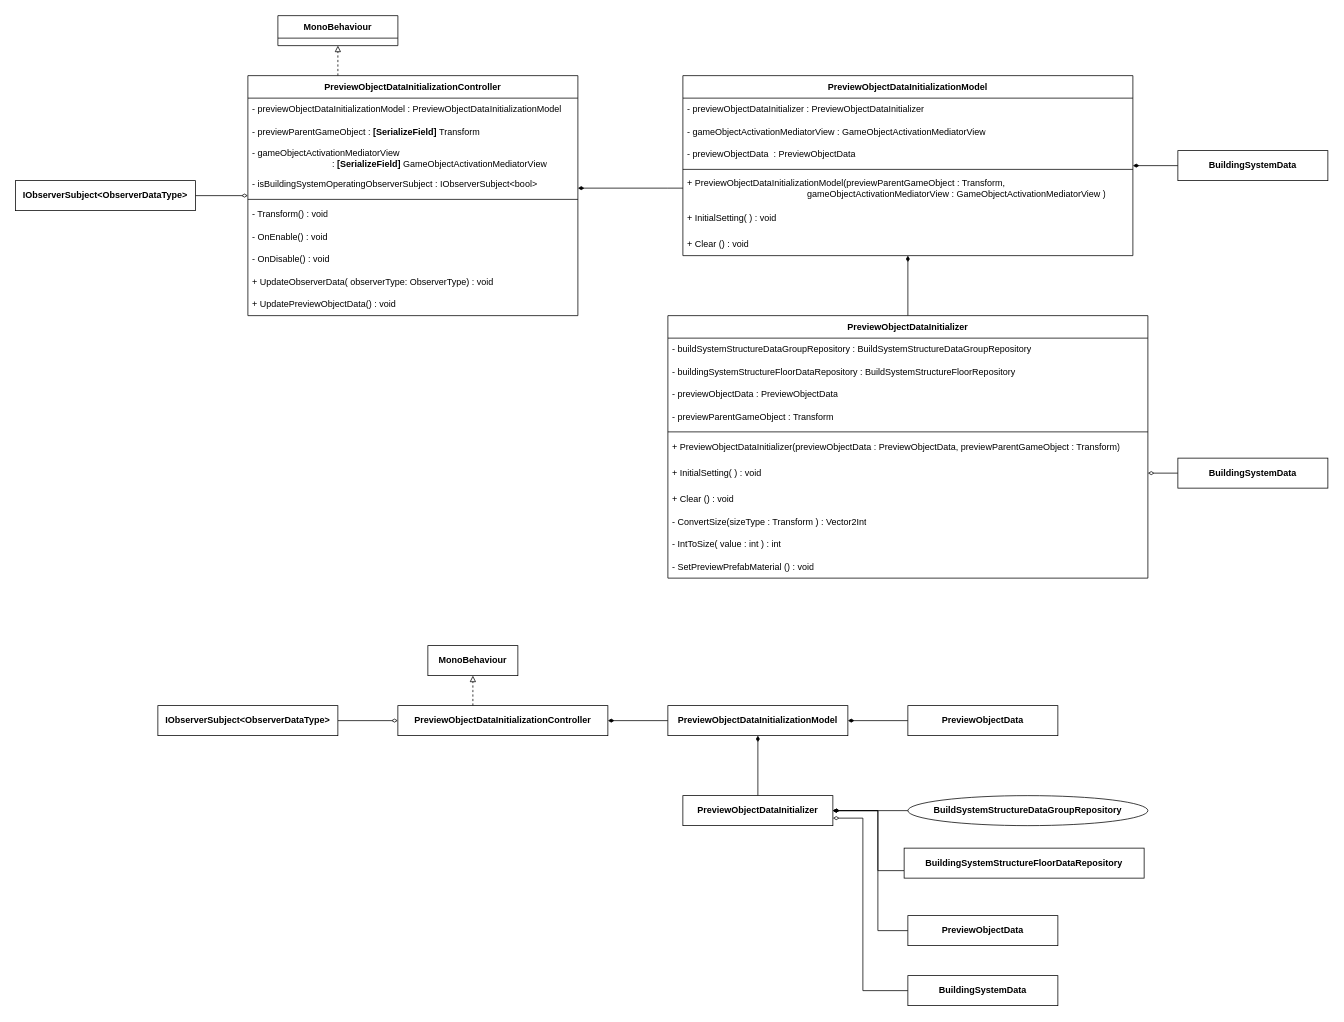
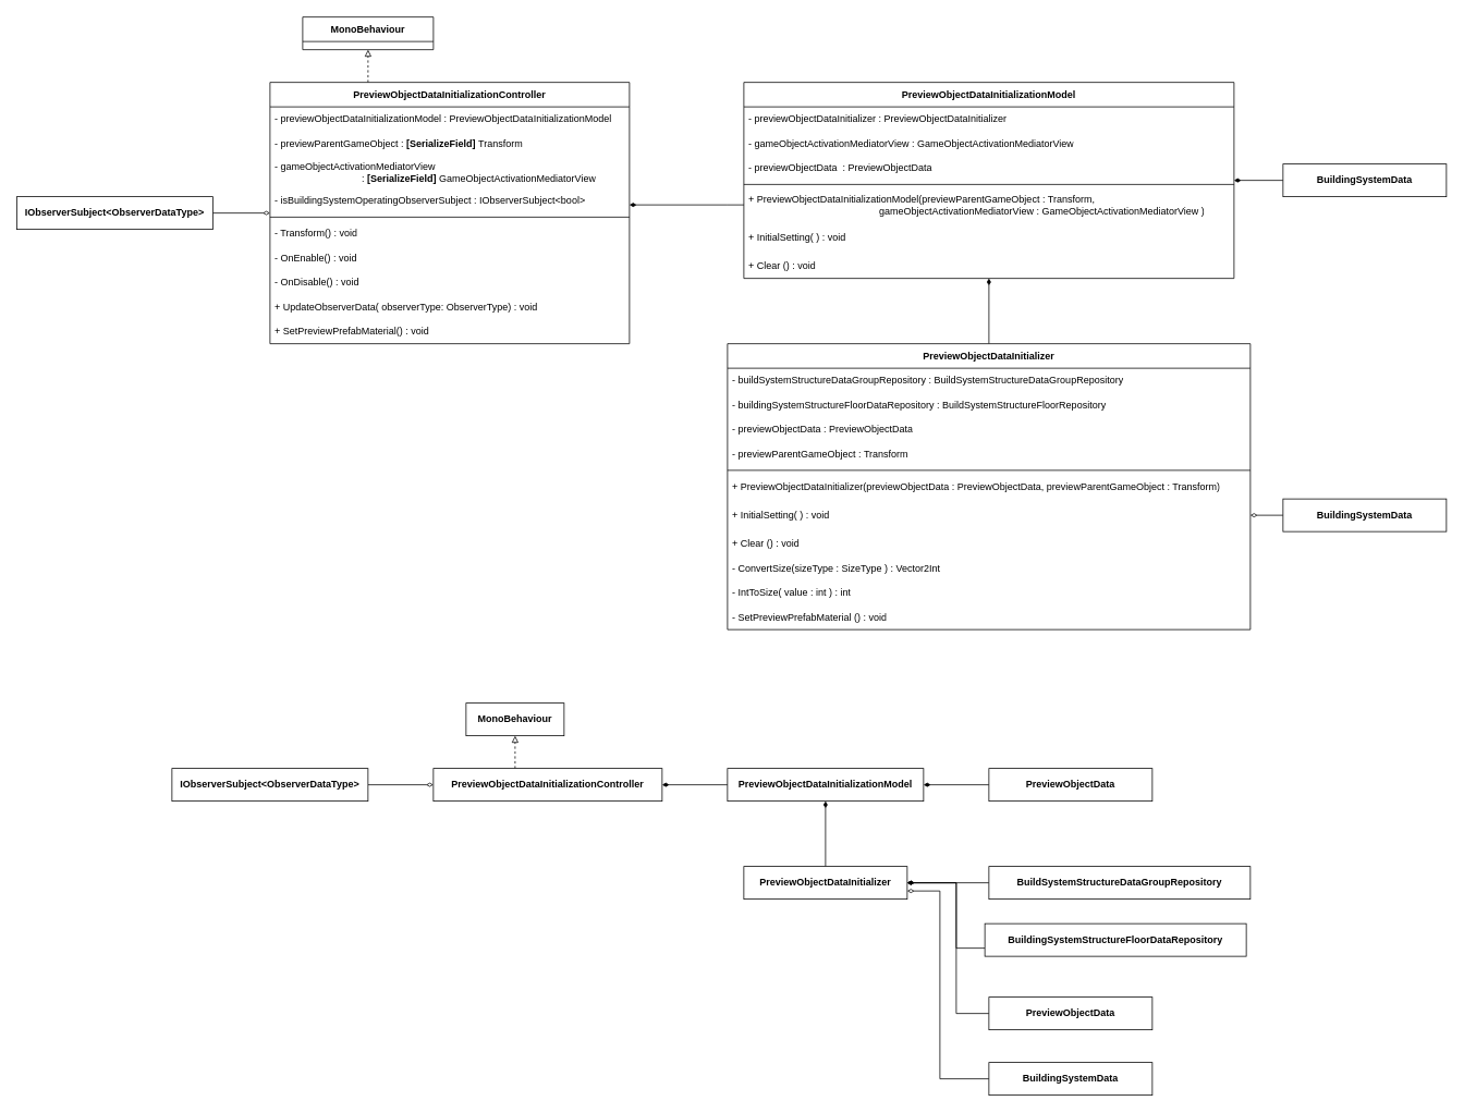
- <mxCell id="23" value="+ UpdatePreviewObjectData() : void" style="text;strokeColor=none;fillColor=none;align=left;verticalAlign=middle;spacingLeft=4;spacingRight=4;overflow=hidden;rotatable=0;points=[[0,0.5],[1,0.5]];portConstraint=eastwest;whiteSpace=wrap;html=1;" vertex="1" parent="13"><mxGeometry y="290" width="440" height="30" as="geometry" /></mxCell>
+ <mxCell id="23" value="+ SetPreviewPrefabMaterial() : void" style="text;strokeColor=none;fillColor=none;align=left;verticalAlign=middle;spacingLeft=4;spacingRight=4;overflow=hidden;rotatable=0;points=[[0,0.5],[1,0.5]];portConstraint=eastwest;whiteSpace=wrap;html=1;" vertex="1" parent="13"><mxGeometry y="290" width="440" height="30" as="geometry" /></mxCell>
- <mxCell id="45" value="- ConvertSize(sizeType : Transform ) : Vector2Int" style="text;strokeColor=none;fillColor=none;align=left;verticalAlign=middle;spacingLeft=4;spacingRight=4;overflow=hidden;rotatable=0;points=[[0,0.5],[1,0.5]];portConstraint=eastwest;whiteSpace=wrap;html=1;" vertex="1" parent="36"><mxGeometry y="260" width="640" height="30" as="geometry" /></mxCell>
+ <mxCell id="45" value="- ConvertSize(sizeType : SizeType ) : Vector2Int" style="text;strokeColor=none;fillColor=none;align=left;verticalAlign=middle;spacingLeft=4;spacingRight=4;overflow=hidden;rotatable=0;points=[[0,0.5],[1,0.5]];portConstraint=eastwest;whiteSpace=wrap;html=1;" vertex="1" parent="36"><mxGeometry y="260" width="640" height="30" as="geometry" /></mxCell>
- <mxCell id="55" value="&lt;b&gt;BuildSystemStructureDataGroupRepository&lt;/b&gt;" style="ellipse;html=1;whiteSpace=wrap;" vertex="1" parent="1"><mxGeometry x="1210" y="1060" width="320" height="40" as="geometry" /></mxCell>
+ <mxCell id="55" value="&lt;b&gt;BuildSystemStructureDataGroupRepository&lt;/b&gt;" style="html=1;whiteSpace=wrap;" vertex="1" parent="1"><mxGeometry x="1210" y="1060" width="320" height="40" as="geometry" /></mxCell>
